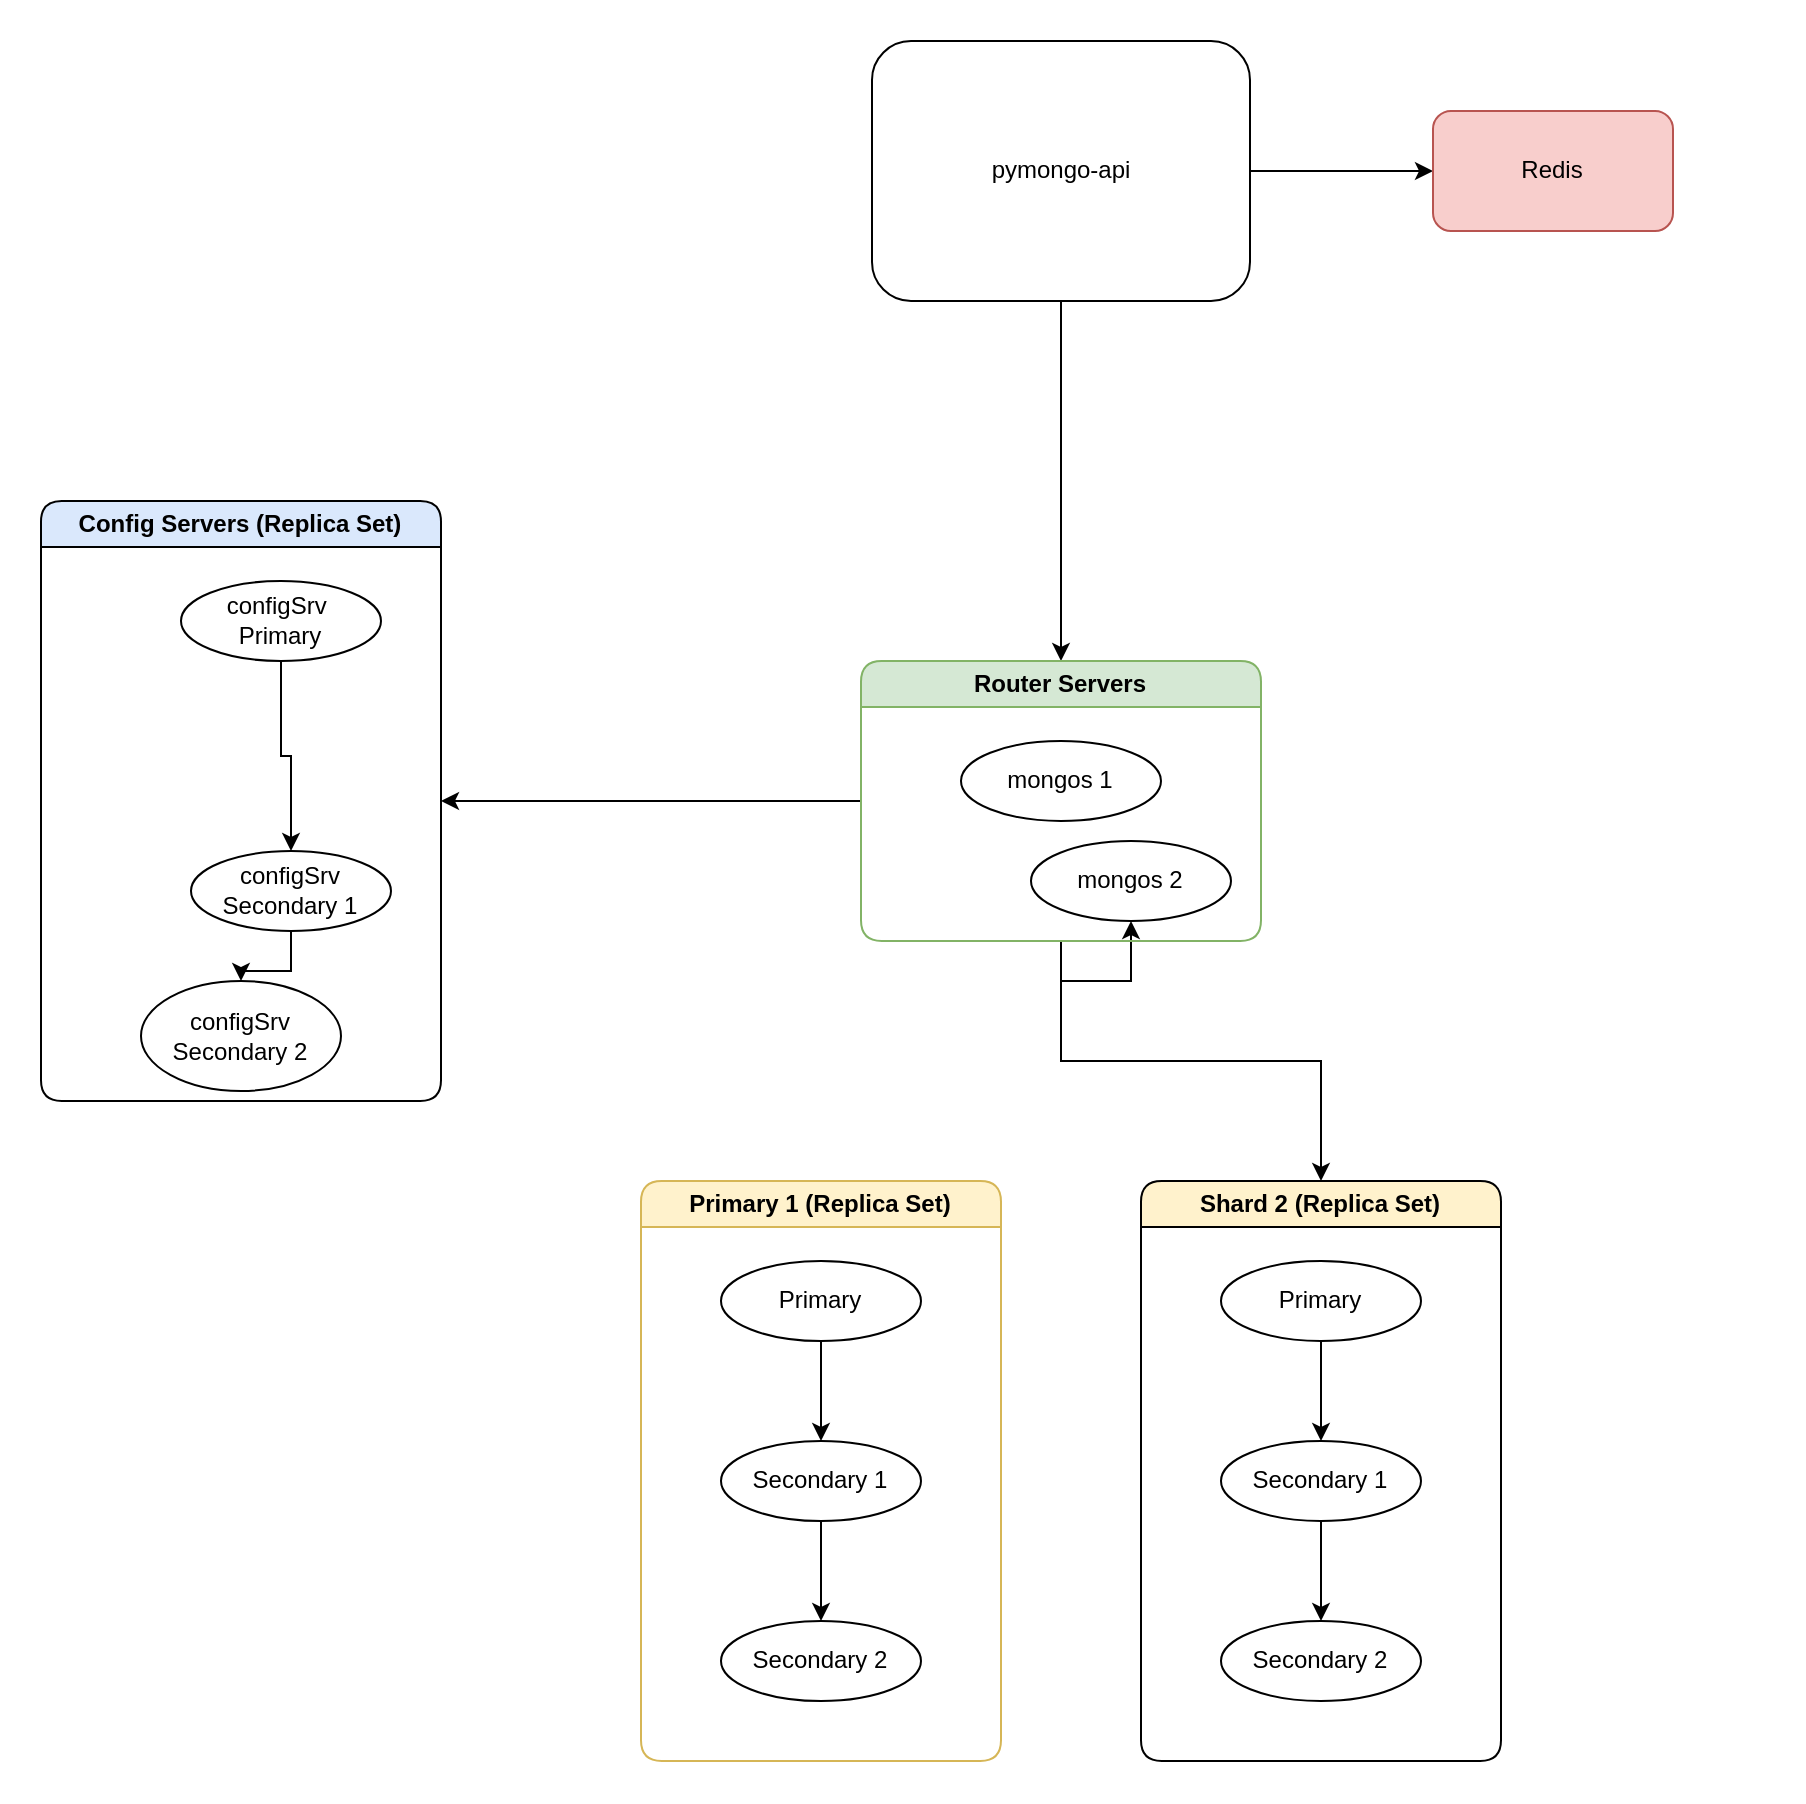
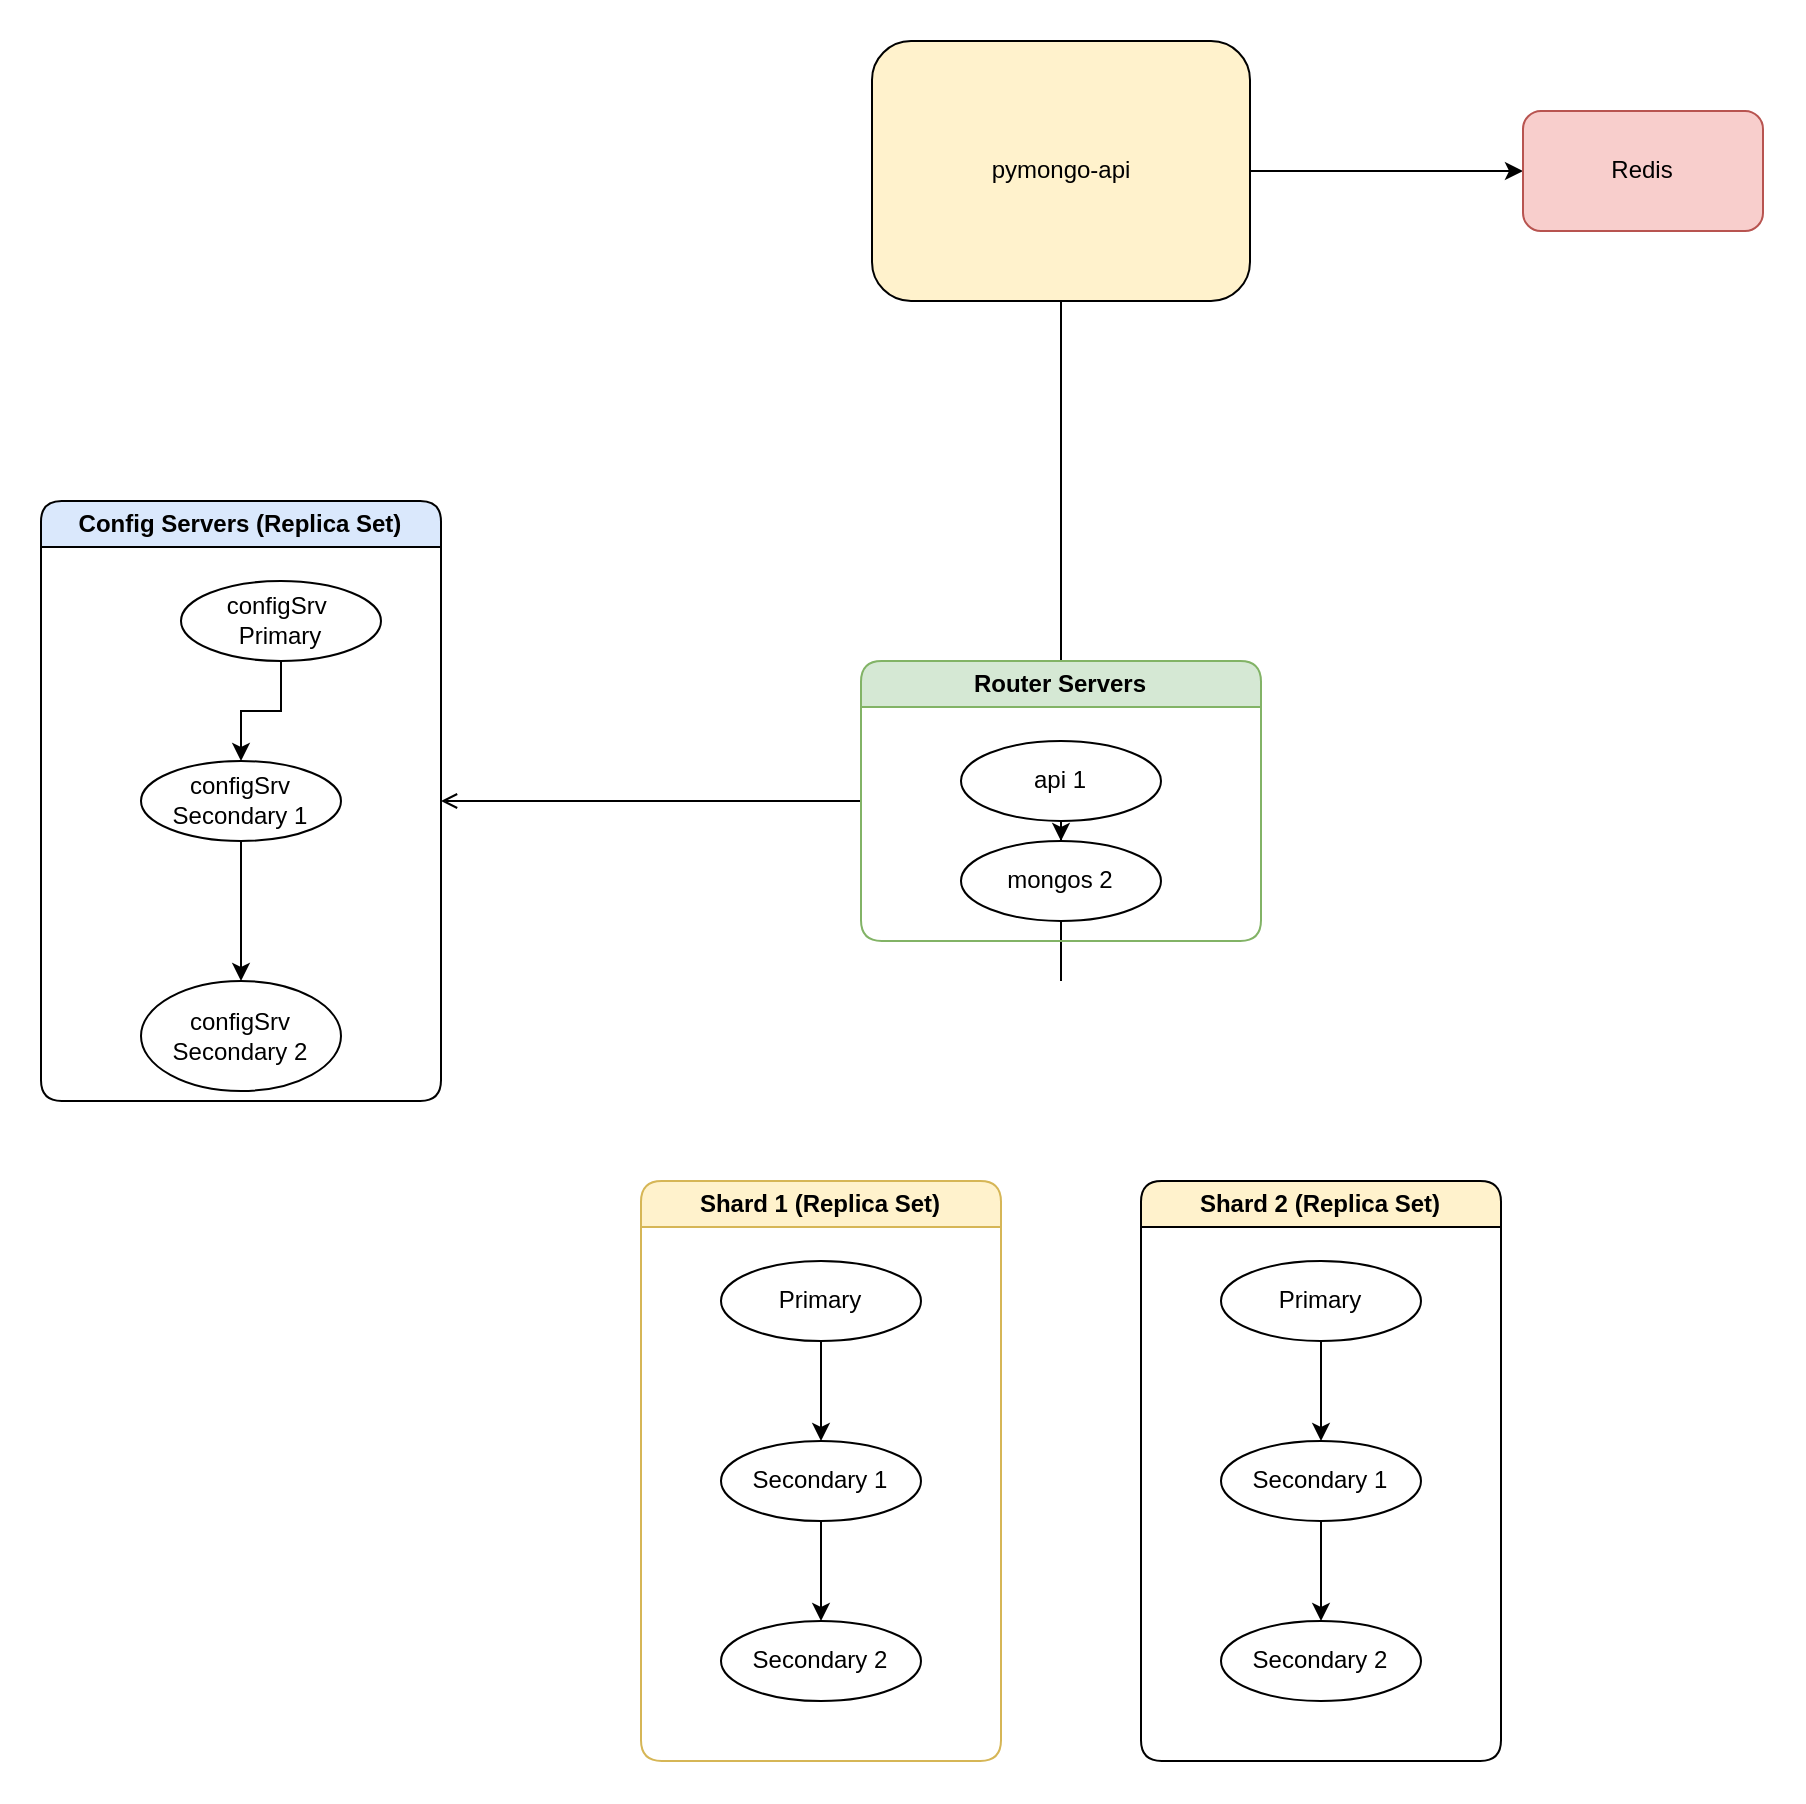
- <mxCell id="22" value="pymongo-api" style="rounded=1;whiteSpace=wrap;html=1;" parent="1" vertex="1"><mxGeometry x="435.5" y="20" width="189" height="130" as="geometry" /></mxCell>
+ <mxCell id="22" value="pymongo-api" style="rounded=1;whiteSpace=wrap;html=1;fillColor=#fff2cc;" parent="1" vertex="1"><mxGeometry x="435.5" y="20" width="189" height="130" as="geometry" /></mxCell>
- <mxCell id="29" value="Redis" style="rounded=1;whiteSpace=wrap;html=1;fillColor=#f8cecc;strokeColor=#b85450;" vertex="1" parent="1"><mxGeometry x="716" y="55" width="120" height="60" as="geometry" /></mxCell>
+ <mxCell id="29" value="Redis" style="rounded=1;whiteSpace=wrap;html=1;fillColor=#f8cecc;strokeColor=#b85450;" vertex="1" parent="1"><mxGeometry x="761" y="55" width="120" height="60" as="geometry" /></mxCell>
- <mxCell id="20" style="edgeStyle=orthogonalEdgeStyle;rounded=0;orthogonalLoop=1;jettySize=auto;html=1;entryX=0.5;entryY=0;entryDx=0;entryDy=0;" parent="1" source="22" target="26" edge="1"><mxGeometry relative="1" as="geometry" /></mxCell>
+ <mxCell id="20" style="edgeStyle=orthogonalEdgeStyle;rounded=0;orthogonalLoop=1;jettySize=auto;html=1;entryX=0.5;entryY=0;entryDx=0;entryDy=0;endArrow=none;" parent="1" source="22" target="26" edge="1"><mxGeometry relative="1" as="geometry" /></mxCell>
- <mxCell id="27" value="mongos 1" style="ellipse;whiteSpace=wrap;html=1;fillColor=#ffffff;" parent="26" vertex="1"><mxGeometry x="50" y="40" width="100" height="40" as="geometry" /></mxCell>
+ <mxCell id="27" value="api 1" style="ellipse;whiteSpace=wrap;html=1;fillColor=#ffffff;" parent="26" vertex="1"><mxGeometry x="50" y="40" width="100" height="40" as="geometry" /></mxCell>
- <mxCell id="25" style="edgeStyle=orthogonalEdgeStyle;rounded=0;orthogonalLoop=1;jettySize=auto;html=1;entryX=1;entryY=0.5;entryDx=0;entryDy=0;" parent="1" source="26" target="2" edge="1"><mxGeometry relative="1" as="geometry" /></mxCell>
+ <mxCell id="25" style="edgeStyle=orthogonalEdgeStyle;rounded=0;orthogonalLoop=1;jettySize=auto;html=1;entryX=1;entryY=0.5;entryDx=0;entryDy=0;endArrow=open;" parent="1" source="26" target="2" edge="1"><mxGeometry relative="1" as="geometry" /></mxCell>
- <mxCell id="28" value="mongos 2" style="ellipse;whiteSpace=wrap;html=1;fillColor=#ffffff;" parent="26" vertex="1"><mxGeometry x="85" y="90" width="100" height="40" as="geometry" /></mxCell>
+ <mxCell id="28" value="mongos 2" style="ellipse;whiteSpace=wrap;html=1;fillColor=#ffffff;" parent="26" vertex="1"><mxGeometry x="50" y="90" width="100" height="40" as="geometry" /></mxCell>
- <mxCell id="7" value="configSrv&lt;div&gt;Secondary 1&lt;/div&gt;" style="ellipse;whiteSpace=wrap;html=1;fillColor=#ffffff;" parent="2" vertex="1"><mxGeometry x="75" y="175" width="100" height="40" as="geometry" /></mxCell>
+ <mxCell id="7" value="configSrv&lt;div&gt;Secondary 1&lt;/div&gt;" style="ellipse;whiteSpace=wrap;html=1;fillColor=#ffffff;" parent="2" vertex="1"><mxGeometry x="50" y="130" width="100" height="40" as="geometry" /></mxCell>
- <mxCell id="24" style="edgeStyle=orthogonalEdgeStyle;rounded=0;orthogonalLoop=1;jettySize=auto;html=1;exitX=0.5;exitY=1;exitDx=0;exitDy=0;entryX=0.5;entryY=0;entryDx=0;entryDy=0;" parent="1" source="26" target="14" edge="1"><mxGeometry relative="1" as="geometry" /></mxCell>
- <mxCell id="8" value="Primary 1 (Replica Set)" style="swimlane;rounded=1;whiteSpace=wrap;html=1;fillColor=#fff2cc;strokeColor=#d6b656;" parent="1" vertex="1"><mxGeometry x="320" y="590" width="180" height="290" as="geometry" /></mxCell>
+ <mxCell id="8" value="Shard 1 (Replica Set)" style="swimlane;rounded=1;whiteSpace=wrap;html=1;fillColor=#fff2cc;strokeColor=#d6b656;" parent="1" vertex="1"><mxGeometry x="320" y="590" width="180" height="290" as="geometry" /></mxCell>
